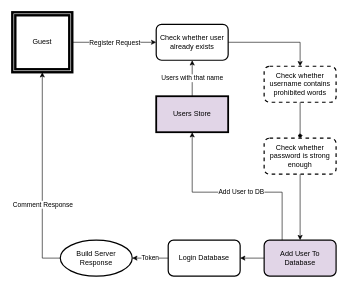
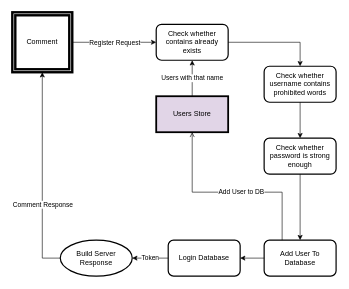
- <mxCell id="4" value="Guest" style="shape=ext;double=1;rounded=0;whiteSpace=wrap;html=1;strokeWidth=4;" parent="1" vertex="1"><mxGeometry x="20" y="20" width="100" height="100" as="geometry" /></mxCell>
+ <mxCell id="4" value="Comment" style="shape=ext;double=1;rounded=0;whiteSpace=wrap;html=1;strokeWidth=4;" parent="1" vertex="1"><mxGeometry x="20" y="20" width="100" height="100" as="geometry" /></mxCell>
- <mxCell id="5" value="Check whether user already exists" style="rounded=1;whiteSpace=wrap;html=1;strokeWidth=2;" parent="1" vertex="1"><mxGeometry x="260" y="40" width="120" height="60" as="geometry" /></mxCell>
+ <mxCell id="5" value="Check whether contains already exists" style="rounded=1;whiteSpace=wrap;html=1;strokeWidth=2;" parent="1" vertex="1"><mxGeometry x="260" y="40" width="120" height="60" as="geometry" /></mxCell>
- <mxCell id="11" value="Check whether username contains prohibited words" style="rounded=1;whiteSpace=wrap;html=1;strokeWidth=2;dashed=1;" vertex="1" parent="1"><mxGeometry x="440" y="110" width="120" height="60" as="geometry" /></mxCell>
+ <mxCell id="11" value="Check whether username contains prohibited words" style="rounded=1;whiteSpace=wrap;html=1;strokeWidth=2;" vertex="1" parent="1"><mxGeometry x="440" y="110" width="120" height="60" as="geometry" /></mxCell>
- <mxCell id="15" style="edgeStyle=orthogonalEdgeStyle;rounded=0;orthogonalLoop=1;jettySize=auto;html=1;exitX=0.5;exitY=1;exitDx=0;exitDy=0;entryX=0.5;entryY=0;entryDx=0;entryDy=0;endArrow=diamond;" edge="1" parent="1" source="11" target="12"><mxGeometry relative="1" as="geometry"><mxPoint x="510" y="220" as="sourcePoint" /><mxPoint x="630" y="260" as="targetPoint" /></mxGeometry></mxCell>
+ <mxCell id="15" style="edgeStyle=orthogonalEdgeStyle;rounded=0;orthogonalLoop=1;jettySize=auto;html=1;exitX=0.5;exitY=1;exitDx=0;exitDy=0;entryX=0.5;entryY=0;entryDx=0;entryDy=0;" edge="1" parent="1" source="11" target="12"><mxGeometry relative="1" as="geometry"><mxPoint x="510" y="220" as="sourcePoint" /><mxPoint x="630" y="260" as="targetPoint" /></mxGeometry></mxCell>
- <mxCell id="20" style="edgeStyle=orthogonalEdgeStyle;rounded=0;orthogonalLoop=1;jettySize=auto;html=1;exitX=0.25;exitY=0;exitDx=0;exitDy=0;entryX=0.5;entryY=1;entryDx=0;entryDy=0;" edge="1" parent="1" source="19" target="7"><mxGeometry relative="1" as="geometry"><mxPoint x="510" y="300" as="sourcePoint" /><mxPoint x="510" y="380" as="targetPoint" /><Array as="points"><mxPoint x="470" y="320" /><mxPoint x="320" y="320" /></Array></mxGeometry></mxCell>
+ <mxCell id="20" style="edgeStyle=orthogonalEdgeStyle;rounded=0;orthogonalLoop=1;jettySize=auto;html=1;exitX=0.25;exitY=0;exitDx=0;exitDy=0;entryX=0.5;entryY=1;entryDx=0;entryDy=0;endArrow=open;" edge="1" parent="1" source="19" target="7"><mxGeometry relative="1" as="geometry"><mxPoint x="510" y="300" as="sourcePoint" /><mxPoint x="510" y="380" as="targetPoint" /><Array as="points"><mxPoint x="470" y="320" /><mxPoint x="320" y="320" /></Array></mxGeometry></mxCell>
- <mxCell id="12" value="Check whether password is strong enough" style="rounded=1;whiteSpace=wrap;html=1;strokeWidth=2;dashed=1;" vertex="1" parent="1"><mxGeometry x="440" y="230" width="120" height="60" as="geometry" /></mxCell>
+ <mxCell id="12" value="Check whether password is strong enough" style="rounded=1;whiteSpace=wrap;html=1;strokeWidth=2;" vertex="1" parent="1"><mxGeometry x="440" y="230" width="120" height="60" as="geometry" /></mxCell>
- <mxCell id="19" value="Add User To Database" style="rounded=1;whiteSpace=wrap;html=1;strokeWidth=2;fillColor=#e1d5e7;" vertex="1" parent="1"><mxGeometry x="440" y="400" width="120" height="60" as="geometry" /></mxCell>
+ <mxCell id="19" value="Add User To Database" style="rounded=1;whiteSpace=wrap;html=1;strokeWidth=2;" vertex="1" parent="1"><mxGeometry x="440" y="400" width="120" height="60" as="geometry" /></mxCell>
